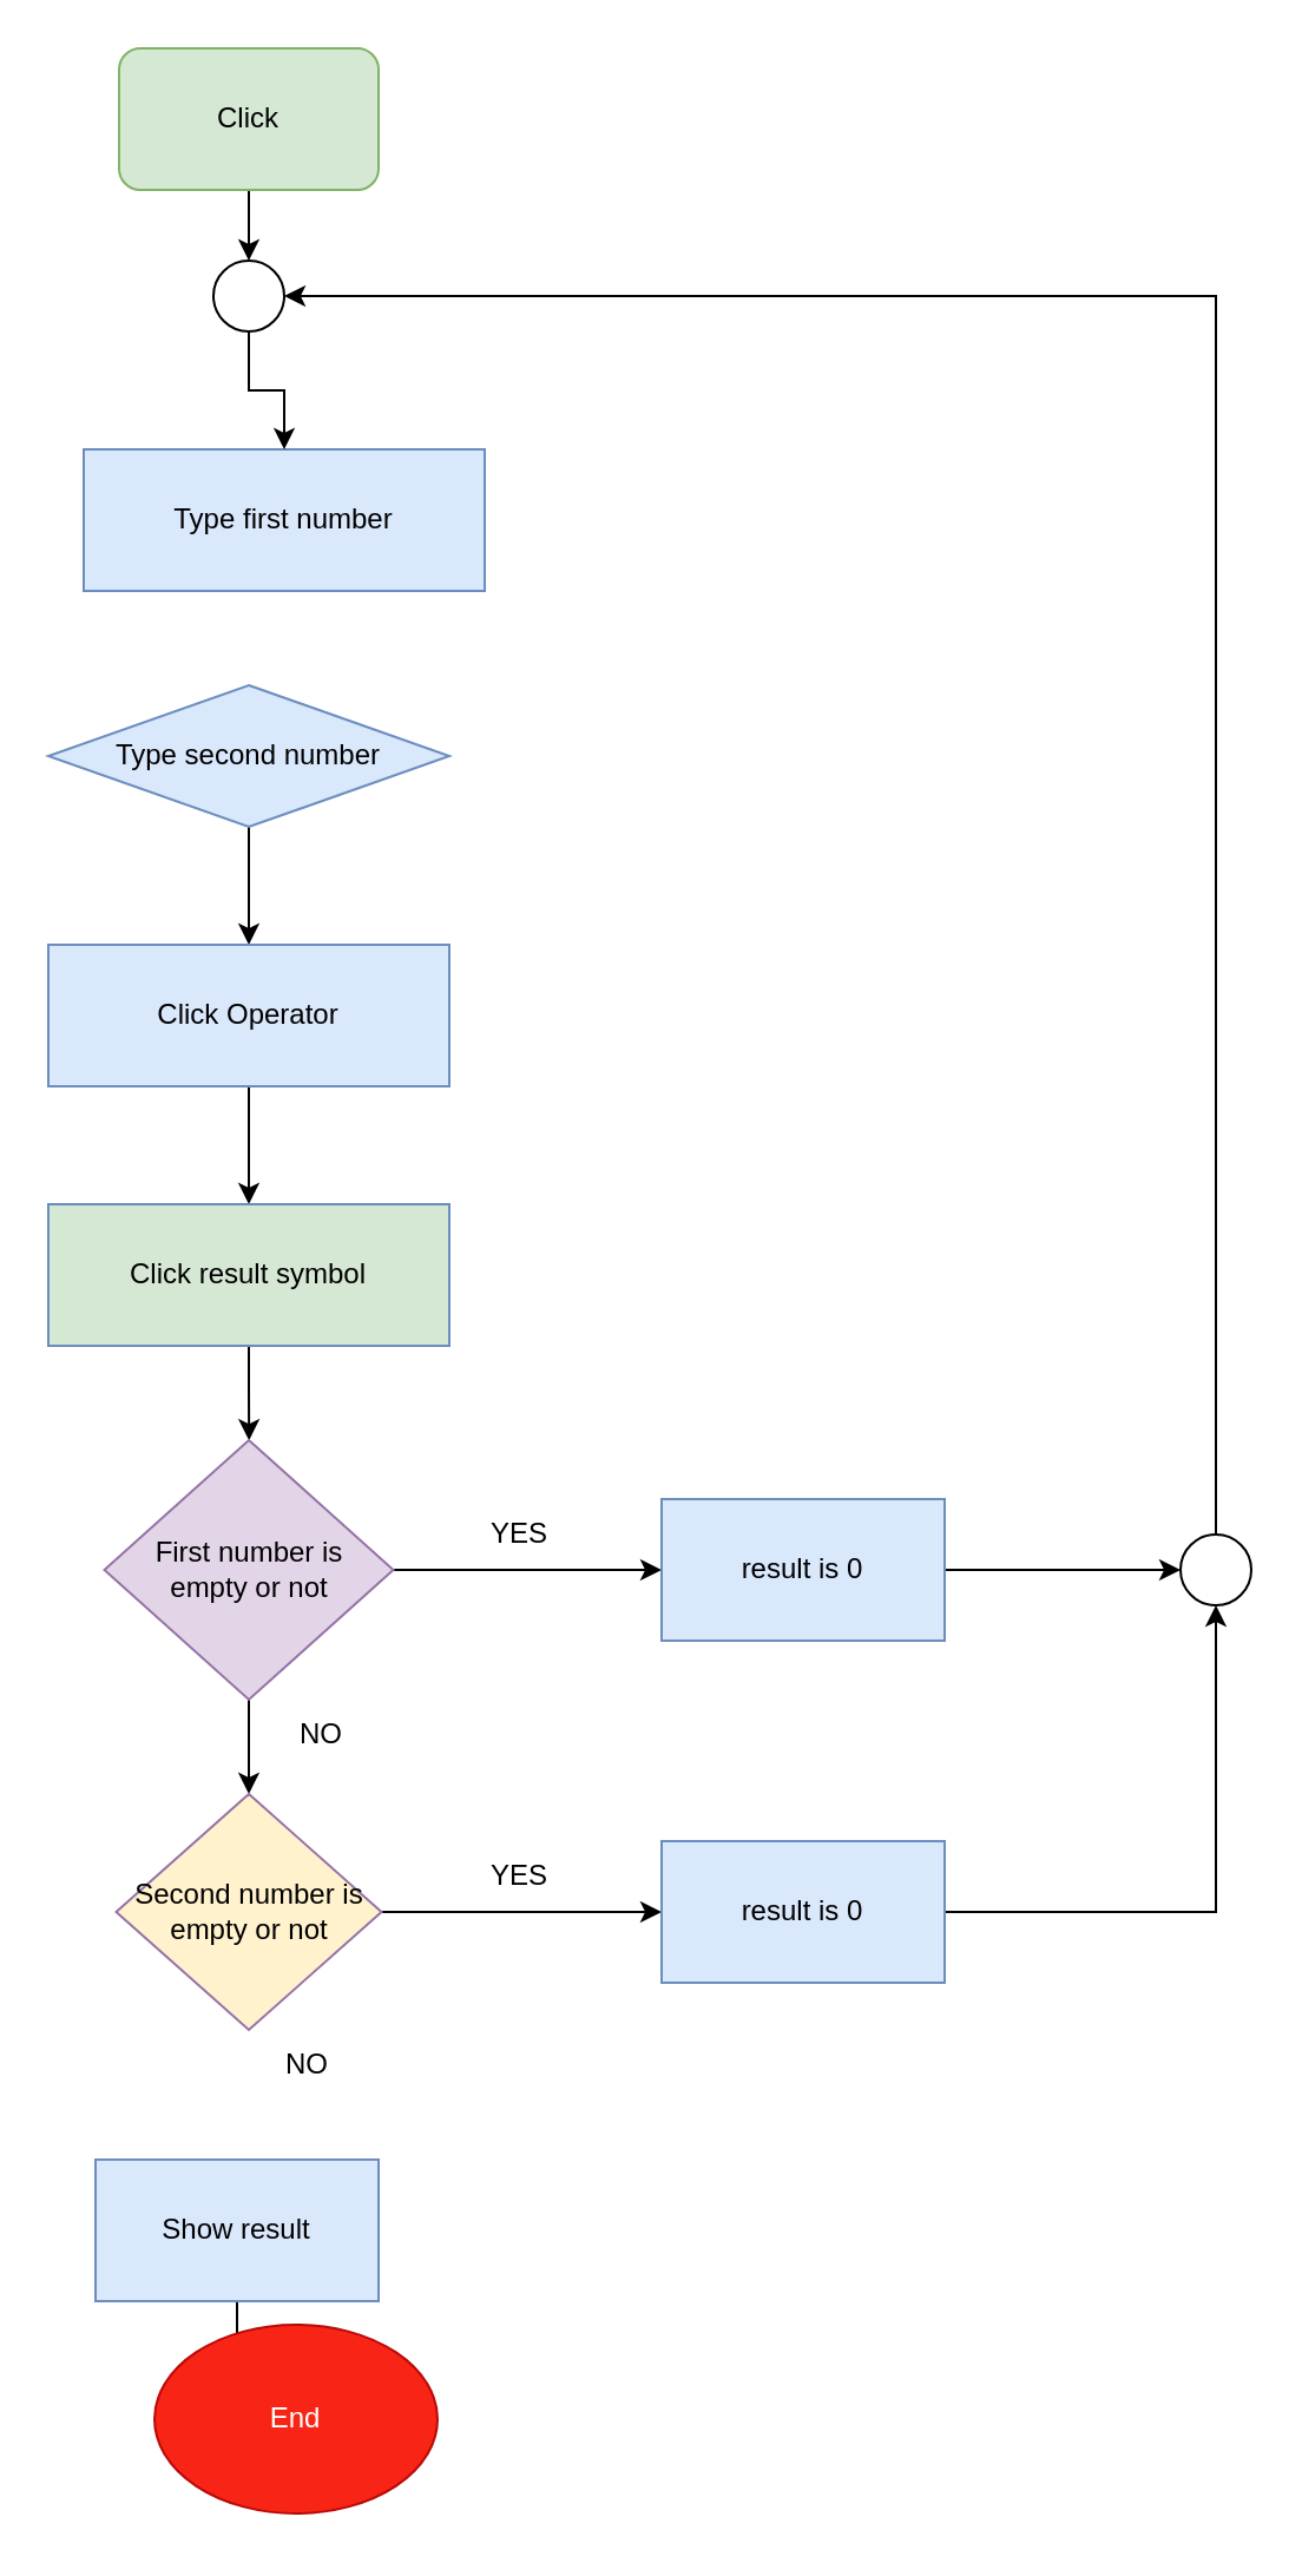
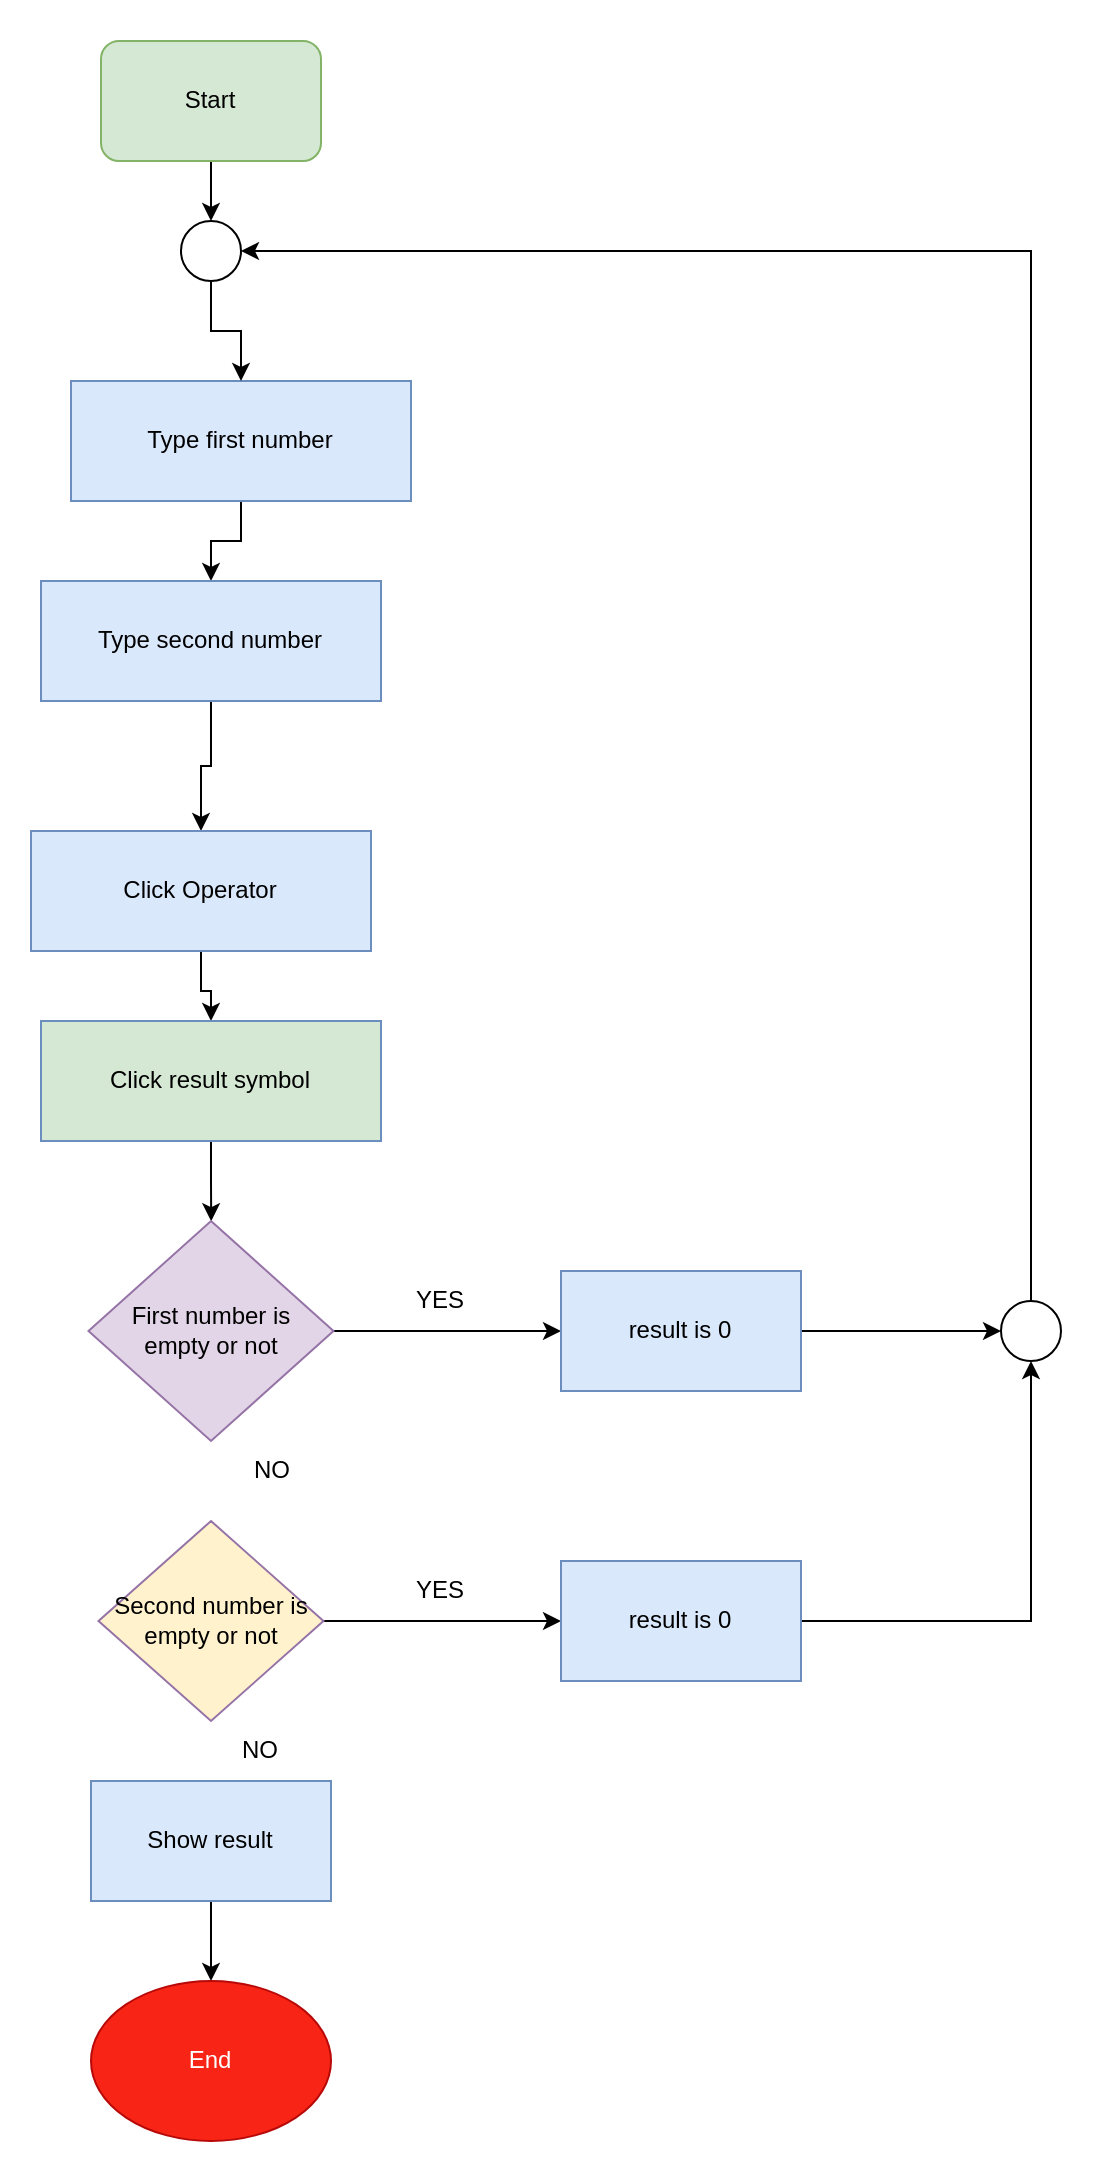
- <mxCell id="3" value="Click" style="rounded=1;whiteSpace=wrap;html=1;fillColor=#d5e8d4;strokeColor=#82b366;" vertex="1" parent="1"><mxGeometry x="50" y="20" width="110" height="60" as="geometry" /></mxCell>
+ <mxCell id="3" value="Start" style="rounded=1;whiteSpace=wrap;html=1;fillColor=#d5e8d4;strokeColor=#82b366;" vertex="1" parent="1"><mxGeometry x="50" y="20" width="110" height="60" as="geometry" /></mxCell>
+ <mxCell id="4" value="" style="edgeStyle=orthogonalEdgeStyle;rounded=0;orthogonalLoop=1;jettySize=auto;html=1;" edge="1" parent="1" source="5" target="7"><mxGeometry relative="1" as="geometry" /></mxCell>
- <mxCell id="7" value="Type second number" style="rhombus;whiteSpace=wrap;html=1;fillColor=#dae8fc;strokeColor=#6c8ebf;" vertex="1" parent="1"><mxGeometry x="20" y="290" width="170" height="60" as="geometry" /></mxCell>
+ <mxCell id="7" value="Type second number" style="rounded=0;whiteSpace=wrap;html=1;fillColor=#dae8fc;strokeColor=#6c8ebf;" vertex="1" parent="1"><mxGeometry x="20" y="290" width="170" height="60" as="geometry" /></mxCell>
- <mxCell id="9" value="Click Operator" style="rounded=0;whiteSpace=wrap;html=1;fillColor=#dae8fc;strokeColor=#6c8ebf;" vertex="1" parent="1"><mxGeometry x="20" y="400" width="170" height="60" as="geometry" /></mxCell>
+ <mxCell id="9" value="Click Operator" style="rounded=0;whiteSpace=wrap;html=1;fillColor=#dae8fc;strokeColor=#6c8ebf;" vertex="1" parent="1"><mxGeometry x="15" y="415" width="170" height="60" as="geometry" /></mxCell>
- <mxCell id="13" value="" style="edgeStyle=orthogonalEdgeStyle;rounded=0;orthogonalLoop=1;jettySize=auto;html=1;" edge="1" parent="1" source="14" target="23"><mxGeometry relative="1" as="geometry" /></mxCell>
- <mxCell id="20" value="Show result" style="whiteSpace=wrap;html=1;fillColor=#dae8fc;strokeColor=#6c8ebf;rounded=0;" vertex="1" parent="1"><mxGeometry x="40" y="915" width="120" height="60" as="geometry" /></mxCell>
+ <mxCell id="20" value="Show result" style="whiteSpace=wrap;html=1;fillColor=#dae8fc;strokeColor=#6c8ebf;rounded=0;" vertex="1" parent="1"><mxGeometry x="45" y="890" width="120" height="60" as="geometry" /></mxCell>
- <mxCell id="21" value="&lt;font color=&quot;#ffffff&quot;&gt;End&lt;/font&gt;" style="ellipse;whiteSpace=wrap;html=1;fillColor=#F82516;strokeColor=#B80909;" vertex="1" parent="1"><mxGeometry x="65" y="985" width="120" height="80" as="geometry" /></mxCell>
+ <mxCell id="21" value="&lt;font color=&quot;#ffffff&quot;&gt;End&lt;/font&gt;" style="ellipse;whiteSpace=wrap;html=1;fillColor=#F82516;strokeColor=#B80909;" vertex="1" parent="1"><mxGeometry x="45" y="990" width="120" height="80" as="geometry" /></mxCell>
